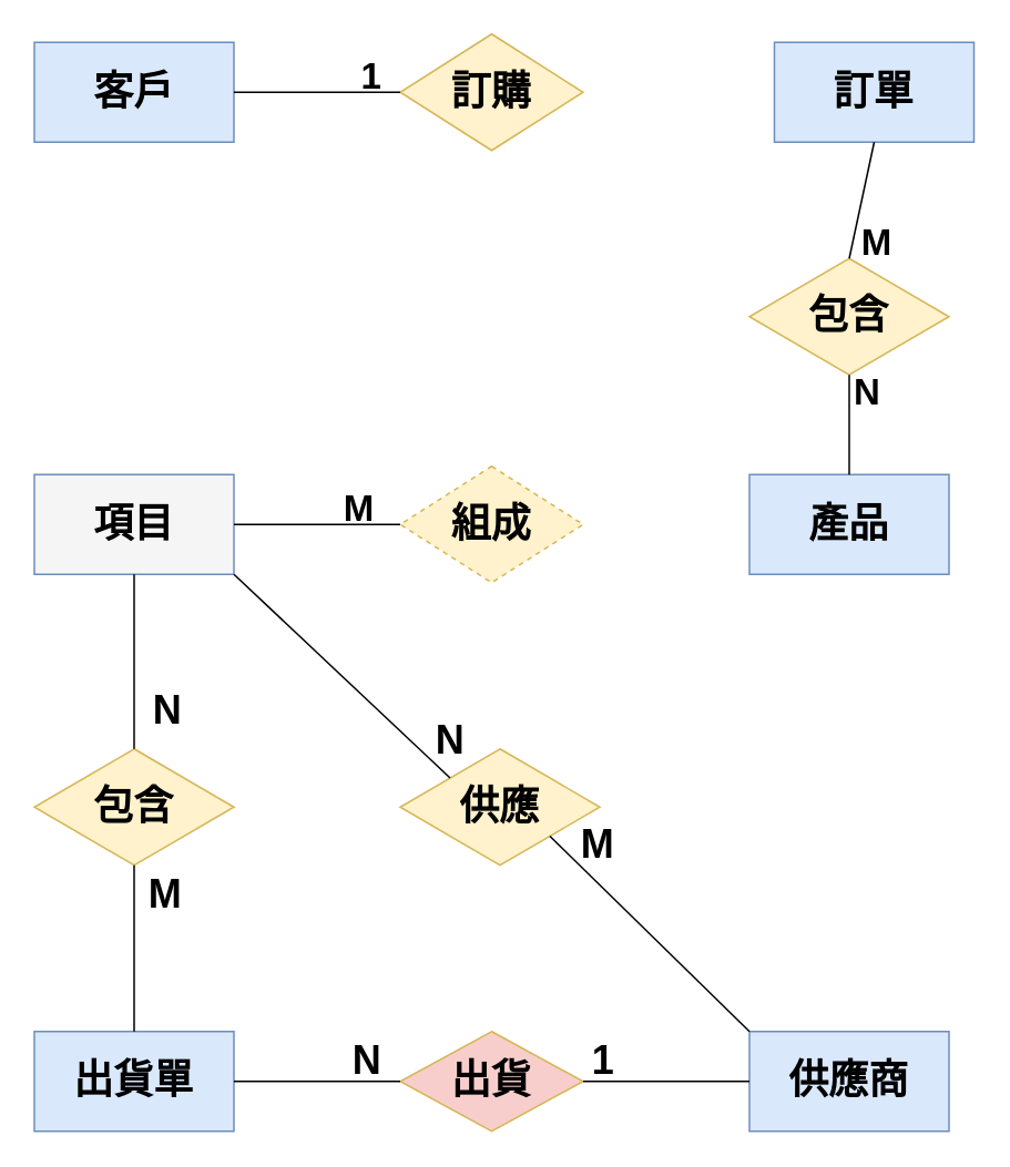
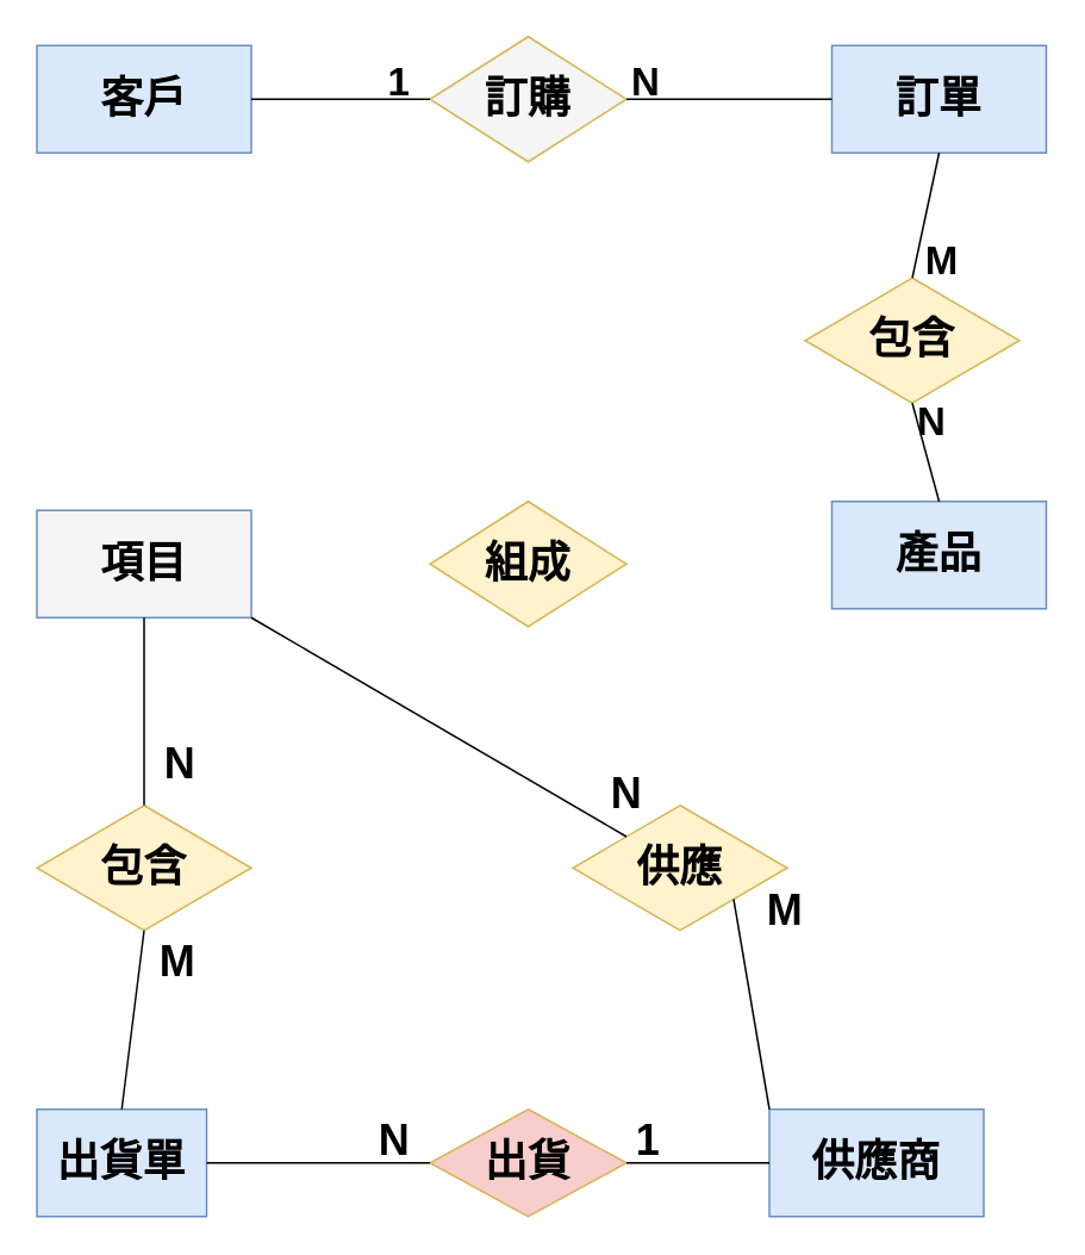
- <mxCell id="10" value="&lt;h1&gt;訂購&lt;/h1&gt;" style="rhombus;whiteSpace=wrap;html=1;fillColor=#fff2cc;strokeColor=#d6b656;" parent="1" vertex="1"><mxGeometry x="240" y="20" width="110" height="70" as="geometry" /></mxCell>
+ <mxCell id="10" value="&lt;h1&gt;訂購&lt;/h1&gt;" style="rhombus;whiteSpace=wrap;html=1;fillColor=#f5f5f5;strokeColor=#d6b656;" parent="1" vertex="1"><mxGeometry x="240" y="20" width="110" height="70" as="geometry" /></mxCell>
+ <mxCell id="16" value="" style="endArrow=none;html=1;rounded=0;fontFamily=Helvetica;fontSize=11;fontColor=default;labelBackgroundColor=none;entryX=1;entryY=0.5;entryDx=0;entryDy=0;exitX=0;exitY=0.5;exitDx=0;exitDy=0;" parent="1" source="9" target="10" edge="1"><mxGeometry relative="1" as="geometry"><mxPoint x="240" y="105" as="sourcePoint" /><mxPoint x="400" y="105" as="targetPoint" /></mxGeometry></mxCell>
+ <mxCell id="17" value="&lt;h1&gt;N&lt;/h1&gt;" style="resizable=0;html=1;whiteSpace=wrap;align=right;verticalAlign=bottom;fontFamily=Helvetica;fontSize=11;fontColor=default;labelBackgroundColor=none;fillColor=none;gradientColor=none;" parent="16" connectable="0" vertex="1"><mxGeometry x="1" relative="1" as="geometry"><mxPoint x="20" y="20" as="offset" /></mxGeometry></mxCell>
- <mxCell id="6" value="" style="endArrow=none;html=1;rounded=0;fontFamily=Helvetica;fontSize=11;fontColor=default;labelBackgroundColor=none;entryX=0;entryY=0.5;entryDx=0;entryDy=0;exitX=1;exitY=0.5;exitDx=0;exitDy=0;" parent="1" source="5" target="3" edge="1"><mxGeometry width="50" height="50" relative="1" as="geometry"><mxPoint x="90" y="345" as="sourcePoint" /><mxPoint x="140" y="295" as="targetPoint" /></mxGeometry></mxCell>
- <mxCell id="7" value="&lt;h1&gt;M&lt;/h1&gt;" style="edgeLabel;html=1;align=center;verticalAlign=middle;resizable=0;points=[];fontFamily=Helvetica;fontSize=11;fontColor=default;labelBackgroundColor=none;fillColor=none;gradientColor=none;" parent="6" vertex="1" connectable="0"><mxGeometry x="-0.156" relative="1" as="geometry"><mxPoint x="32" y="-10" as="offset" /></mxGeometry></mxCell>
- <mxCell id="3" value="&lt;h1&gt;組成&lt;/h1&gt;" style="rhombus;whiteSpace=wrap;html=1;fillColor=#fff2cc;strokeColor=#d6b656;dashed=1;" parent="1" vertex="1"><mxGeometry x="240" y="280" width="110" height="70" as="geometry" /></mxCell>
+ <mxCell id="3" value="&lt;h1&gt;組成&lt;/h1&gt;" style="rhombus;whiteSpace=wrap;html=1;fillColor=#fff2cc;strokeColor=#d6b656;" parent="1" vertex="1"><mxGeometry x="240" y="280" width="110" height="70" as="geometry" /></mxCell>
- <mxCell id="4" value="&lt;h1&gt;產品&lt;/h1&gt;" style="rounded=0;whiteSpace=wrap;html=1;fillColor=#dae8fc;strokeColor=#6c8ebf;" parent="1" vertex="1"><mxGeometry x="450" y="285" width="120" height="60" as="geometry" /></mxCell>
+ <mxCell id="4" value="&lt;h1&gt;產品&lt;/h1&gt;" style="rounded=0;whiteSpace=wrap;html=1;fillColor=#dae8fc;strokeColor=#6c8ebf;" parent="1" vertex="1"><mxGeometry x="465" y="280" width="120" height="60" as="geometry" /></mxCell>
- <mxCell id="31" value="&lt;h1&gt;供應&lt;/h1&gt;" style="rhombus;whiteSpace=wrap;html=1;fillColor=#fff2cc;strokeColor=#d6b656;" parent="1" vertex="1"><mxGeometry x="240" y="450" width="120" height="70" as="geometry" /></mxCell>
+ <mxCell id="31" value="&lt;h1&gt;供應&lt;/h1&gt;" style="rhombus;whiteSpace=wrap;html=1;fillColor=#fff2cc;strokeColor=#d6b656;" parent="1" vertex="1"><mxGeometry x="320" y="450" width="120" height="70" as="geometry" /></mxCell>
- <mxCell id="20" value="&lt;h1&gt;出貨單&lt;/h1&gt;" style="rounded=0;whiteSpace=wrap;html=1;fillColor=#dae8fc;strokeColor=#6c8ebf;" parent="1" vertex="1"><mxGeometry x="20" y="620" width="120" height="60" as="geometry" /></mxCell>
+ <mxCell id="20" value="&lt;h1&gt;出貨單&lt;/h1&gt;" style="rounded=0;whiteSpace=wrap;html=1;fillColor=#dae8fc;strokeColor=#6c8ebf;" parent="1" vertex="1"><mxGeometry x="20" y="620" width="95" height="60" as="geometry" /></mxCell>
- <mxCell id="25" value="&lt;h1&gt;供應商&lt;/h1&gt;" style="rounded=0;whiteSpace=wrap;html=1;fillColor=#dae8fc;strokeColor=#6c8ebf;" parent="1" vertex="1"><mxGeometry x="450" y="620" width="120" height="60" as="geometry" /></mxCell>
+ <mxCell id="25" value="&lt;h1&gt;供應商&lt;/h1&gt;" style="rounded=0;whiteSpace=wrap;html=1;fillColor=#dae8fc;strokeColor=#6c8ebf;" parent="1" vertex="1"><mxGeometry x="430" y="620" width="120" height="60" as="geometry" /></mxCell>
